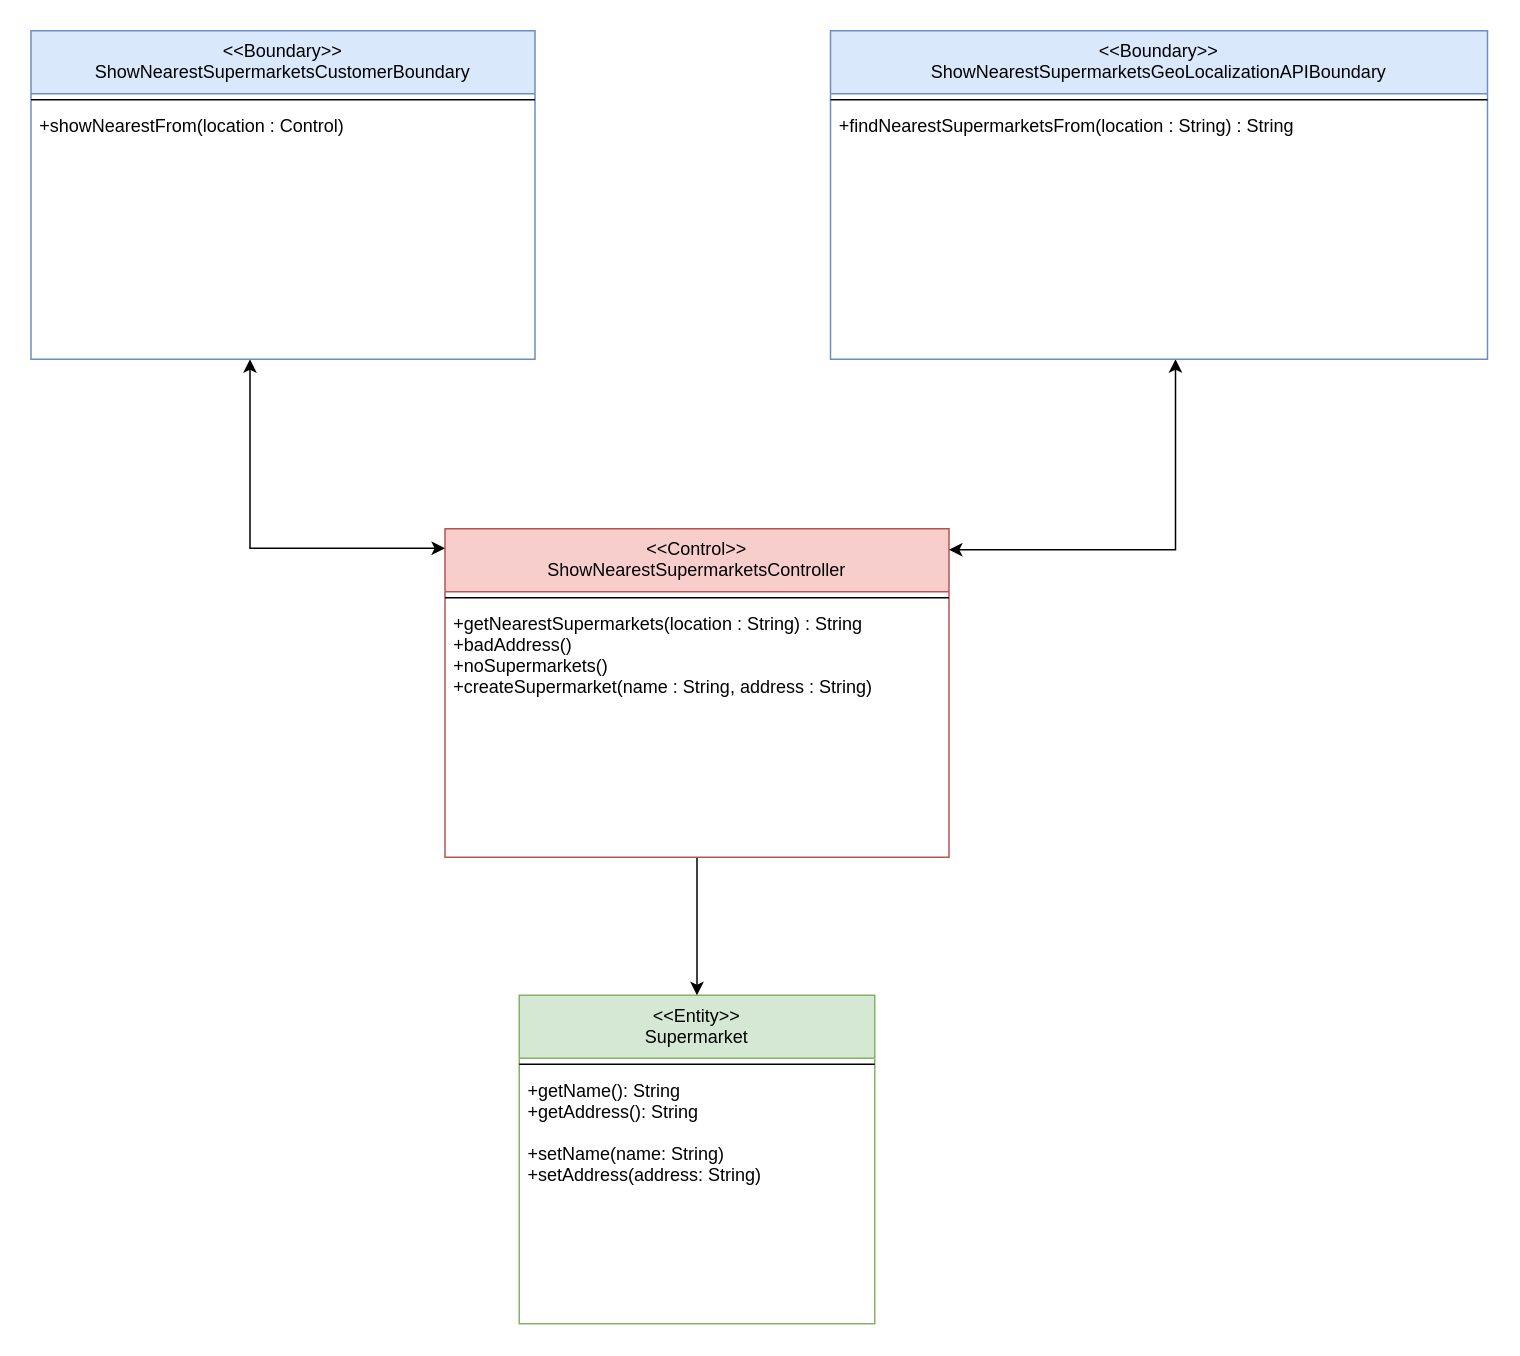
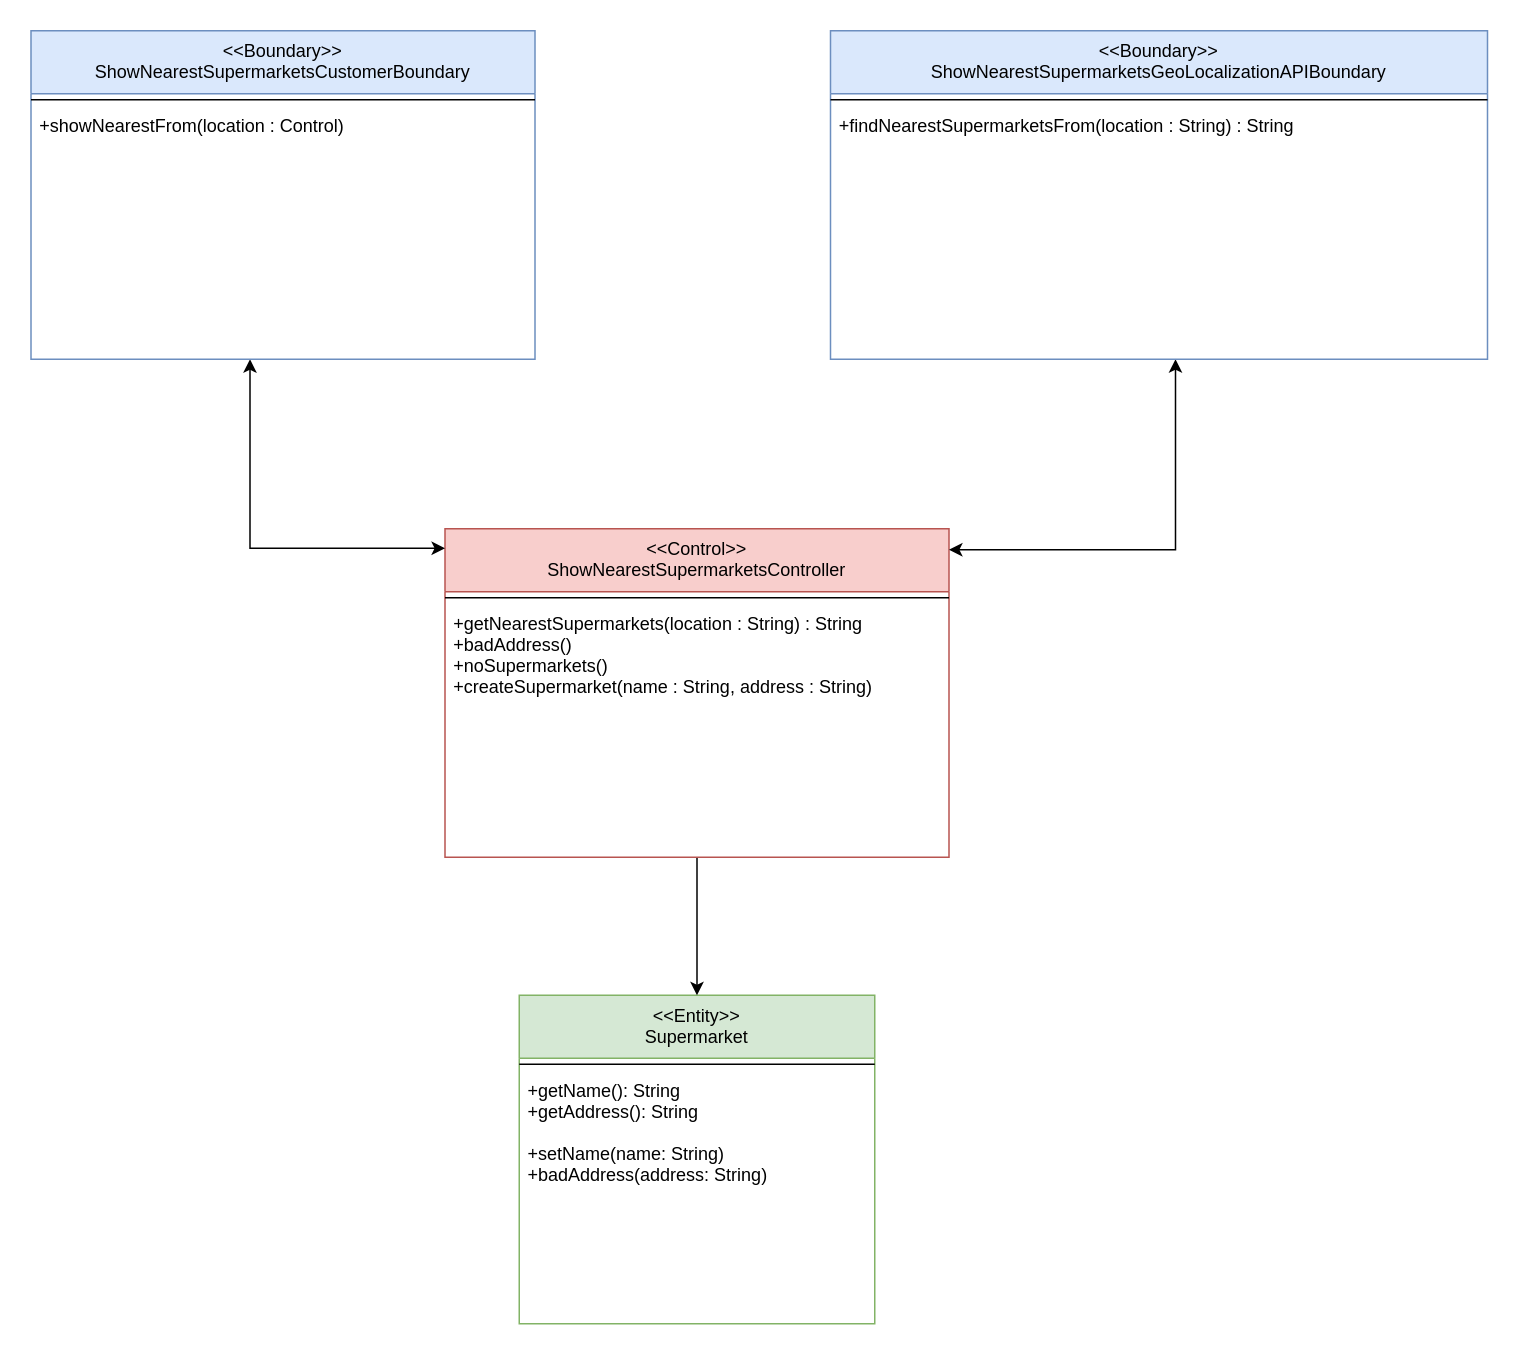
- <mxCell id="4" value="+getName(): String&#10;+getAddress(): String&#10;&#10;+setName(name: String)&#10;+setAddress(address: String)&#10;" style="text;align=left;verticalAlign=top;spacingLeft=4;spacingRight=4;overflow=hidden;rotatable=0;points=[[0,0.5],[1,0.5]];portConstraint=eastwest;" parent="2" vertex="1"><mxGeometry y="50" width="237" height="118" as="geometry" /></mxCell>
+ <mxCell id="4" value="+getName(): String&#10;+getAddress(): String&#10;&#10;+setName(name: String)&#10;+badAddress(address: String)&#10;" style="text;align=left;verticalAlign=top;spacingLeft=4;spacingRight=4;overflow=hidden;rotatable=0;points=[[0,0.5],[1,0.5]];portConstraint=eastwest;" parent="2" vertex="1"><mxGeometry y="50" width="237" height="118" as="geometry" /></mxCell>
